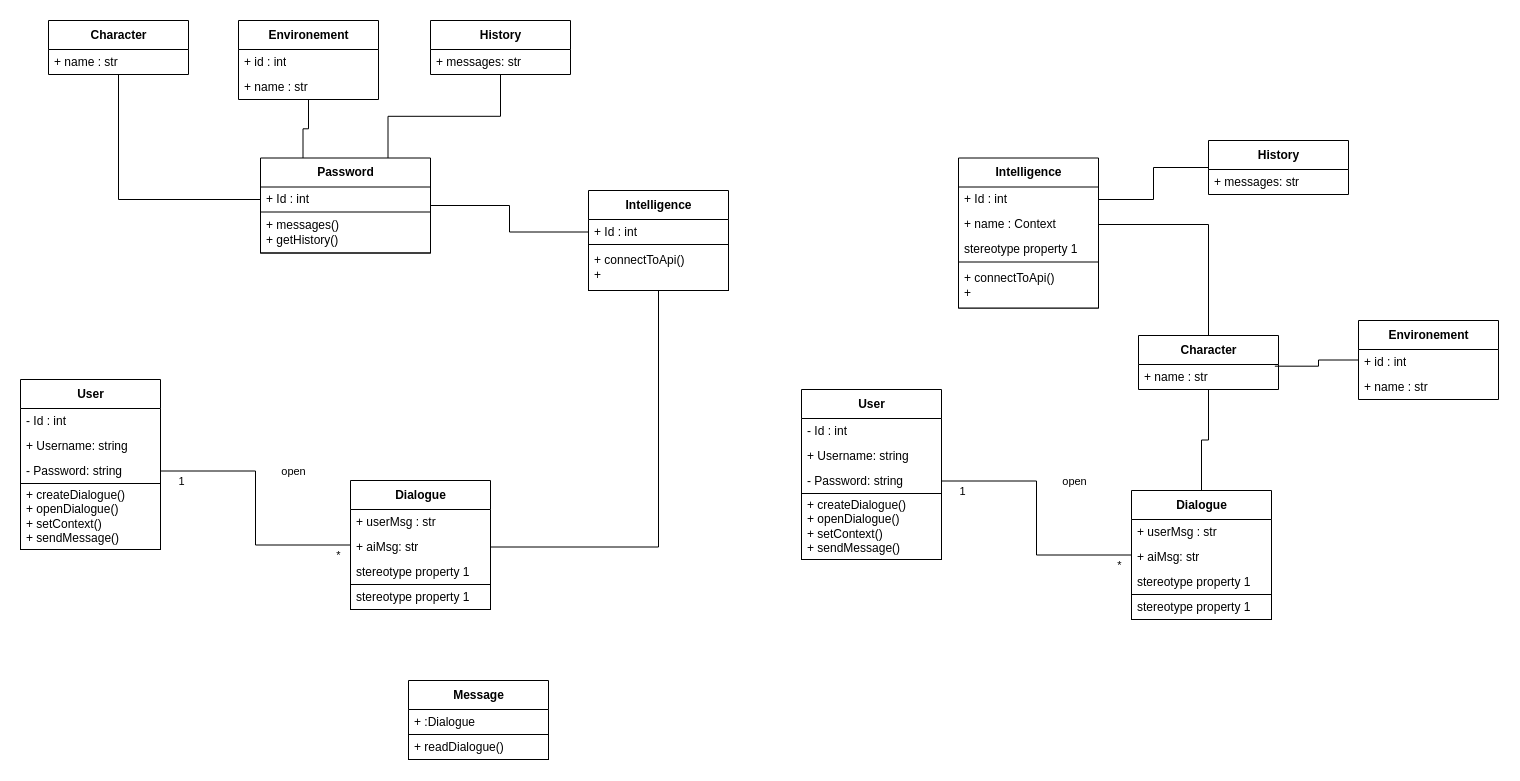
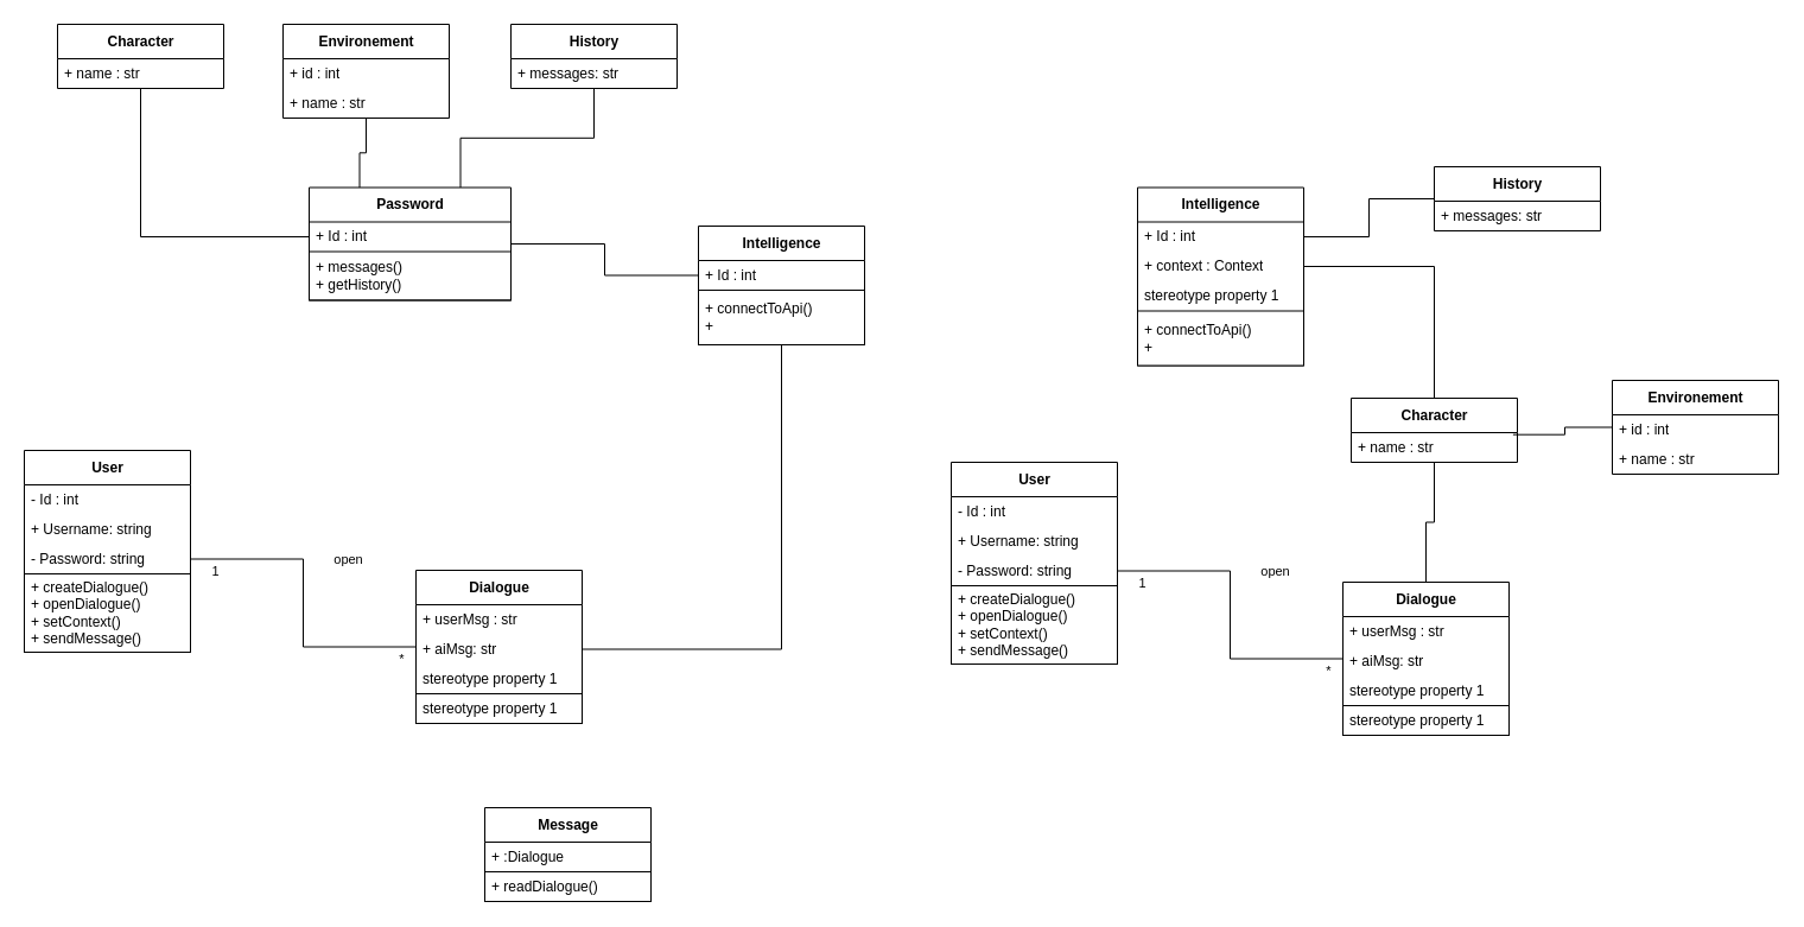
- <mxCell id="45" value="+ name : Context" style="text;html=1;strokeColor=none;fillColor=none;align=left;verticalAlign=middle;spacingLeft=4;spacingRight=4;overflow=hidden;rotatable=0;points=[[0,0.5],[1,0.5]];portConstraint=eastwest;" vertex="1" parent="43"><mxGeometry y="54" width="140" height="25" as="geometry" /></mxCell>
+ <mxCell id="45" value="+ context : Context" style="text;html=1;strokeColor=none;fillColor=none;align=left;verticalAlign=middle;spacingLeft=4;spacingRight=4;overflow=hidden;rotatable=0;points=[[0,0.5],[1,0.5]];portConstraint=eastwest;" vertex="1" parent="43"><mxGeometry y="54" width="140" height="25" as="geometry" /></mxCell>
